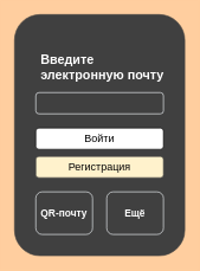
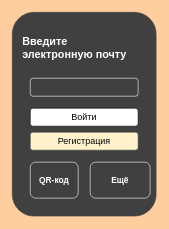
- <mxCell id="5" value="&amp;nbsp;Введите&lt;br&gt;&amp;nbsp;электронную почту" style="text;html=1;whiteSpace=wrap;strokeColor=none;fillColor=none;align=left;verticalAlign=middle;rounded=0;fontColor=#FFFFFF;fontSize=18;fontStyle=1" parent="1" vertex="1"><mxGeometry x="50" y="80" width="190" height="30" as="geometry" /></mxCell>
+ <mxCell id="5" value="&amp;nbsp;Введите&lt;br&gt;&amp;nbsp;электронную почту" style="text;html=1;whiteSpace=wrap;strokeColor=none;fillColor=none;align=left;verticalAlign=middle;rounded=0;fontColor=#FFFFFF;fontSize=18;fontStyle=1" parent="1" vertex="1"><mxGeometry x="30" y="65" width="190" height="30" as="geometry" /></mxCell>
- <mxCell id="7" value="QR-почту" style="rounded=1;whiteSpace=wrap;html=1;strokeColor=#F7FBFF;fillColor=#404040;fontColor=#FFFFFF;fontStyle=1;fontSize=14;" parent="1" vertex="1"><mxGeometry x="50" y="270" width="80" height="60" as="geometry" /></mxCell>
+ <mxCell id="7" value="QR-код" style="rounded=1;whiteSpace=wrap;html=1;strokeColor=#F7FBFF;fillColor=#404040;fontColor=#FFFFFF;fontStyle=1;fontSize=14;" parent="1" vertex="1"><mxGeometry x="50" y="270" width="80" height="60" as="geometry" /></mxCell>
- <mxCell id="8" value="Ещё" style="rounded=1;whiteSpace=wrap;html=1;strokeColor=#F7FBFF;fillColor=#404040;fontColor=#FFFFFF;fontSize=14;fontStyle=1" parent="1" vertex="1"><mxGeometry x="150" y="270" width="80" height="60" as="geometry" /></mxCell>
+ <mxCell id="8" value="Ещё" style="rounded=1;whiteSpace=wrap;html=1;strokeColor=#F7FBFF;fillColor=#404040;fontColor=#FFFFFF;fontSize=14;fontStyle=1" parent="1" vertex="1"><mxGeometry x="150" y="270" width="100" height="60" as="geometry" /></mxCell>
